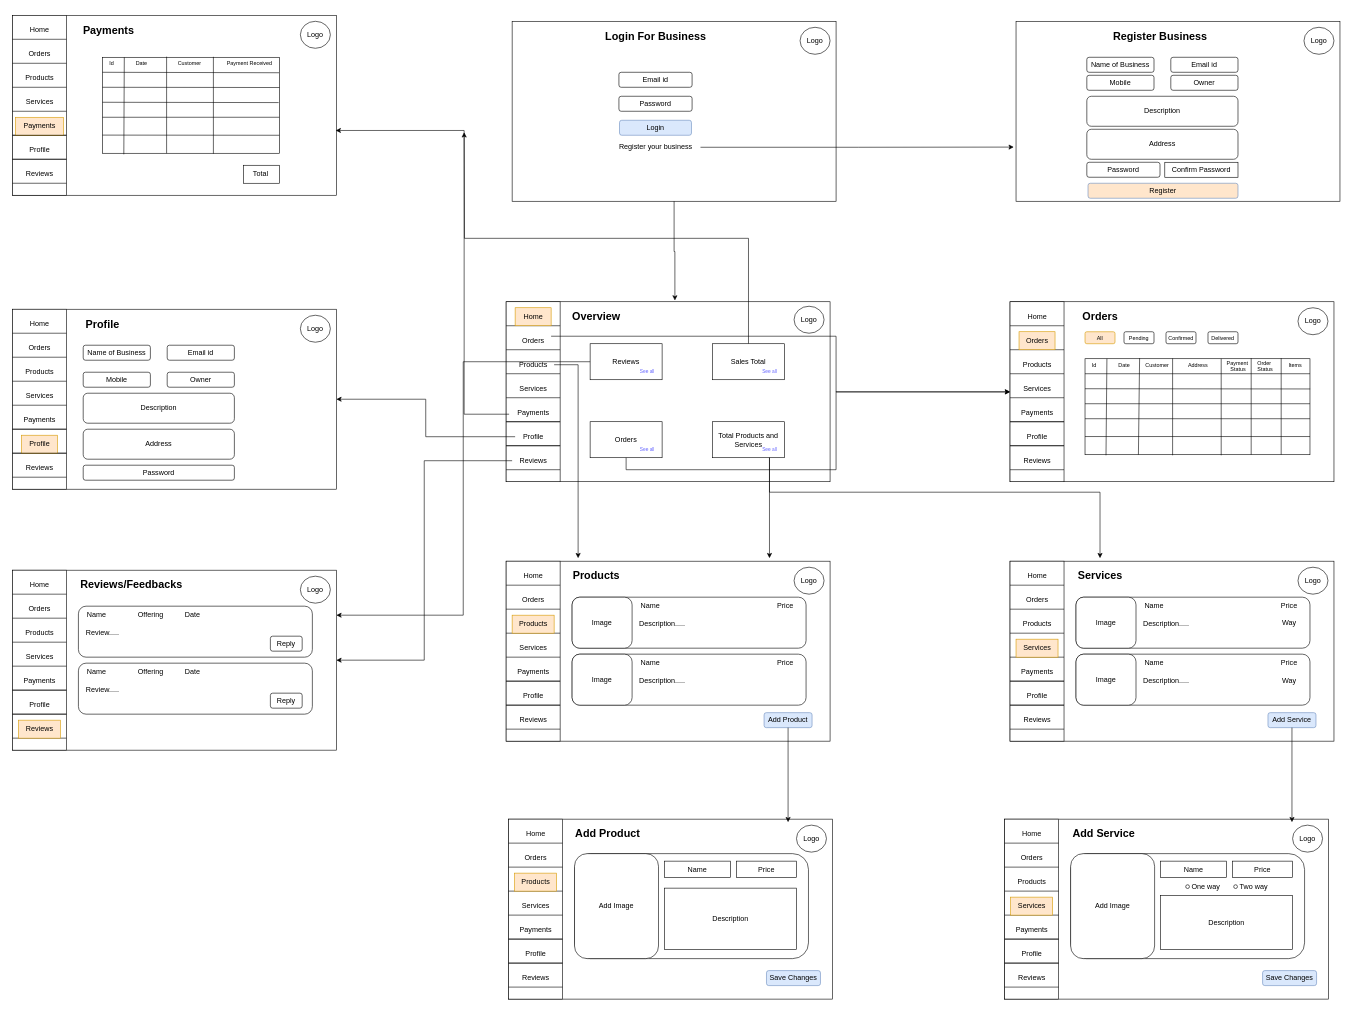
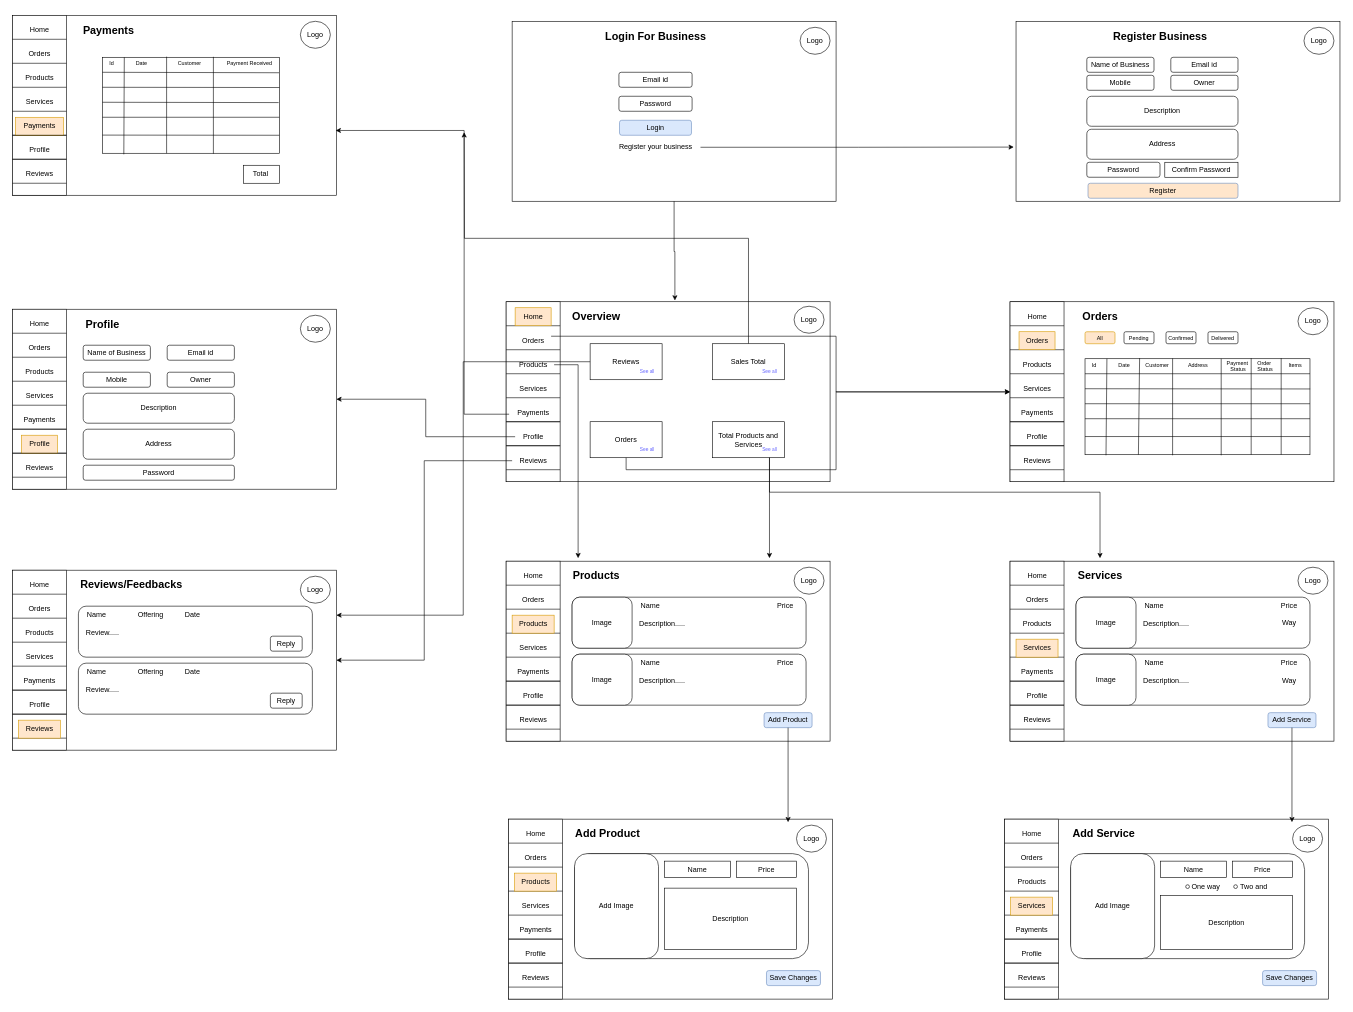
- <mxCell id="211" value="Two way" style="text;html=1;align=center;verticalAlign=middle;resizable=0;points=[];autosize=1;strokeColor=none;fillColor=none;" vertex="1" parent="203"><mxGeometry x="270" y="40" width="70" height="30" as="geometry" /></mxCell>
+ <mxCell id="211" value="Two and" style="text;html=1;align=center;verticalAlign=middle;resizable=0;points=[];autosize=1;strokeColor=none;fillColor=none;" vertex="1" parent="203"><mxGeometry x="270" y="40" width="70" height="30" as="geometry" /></mxCell>
